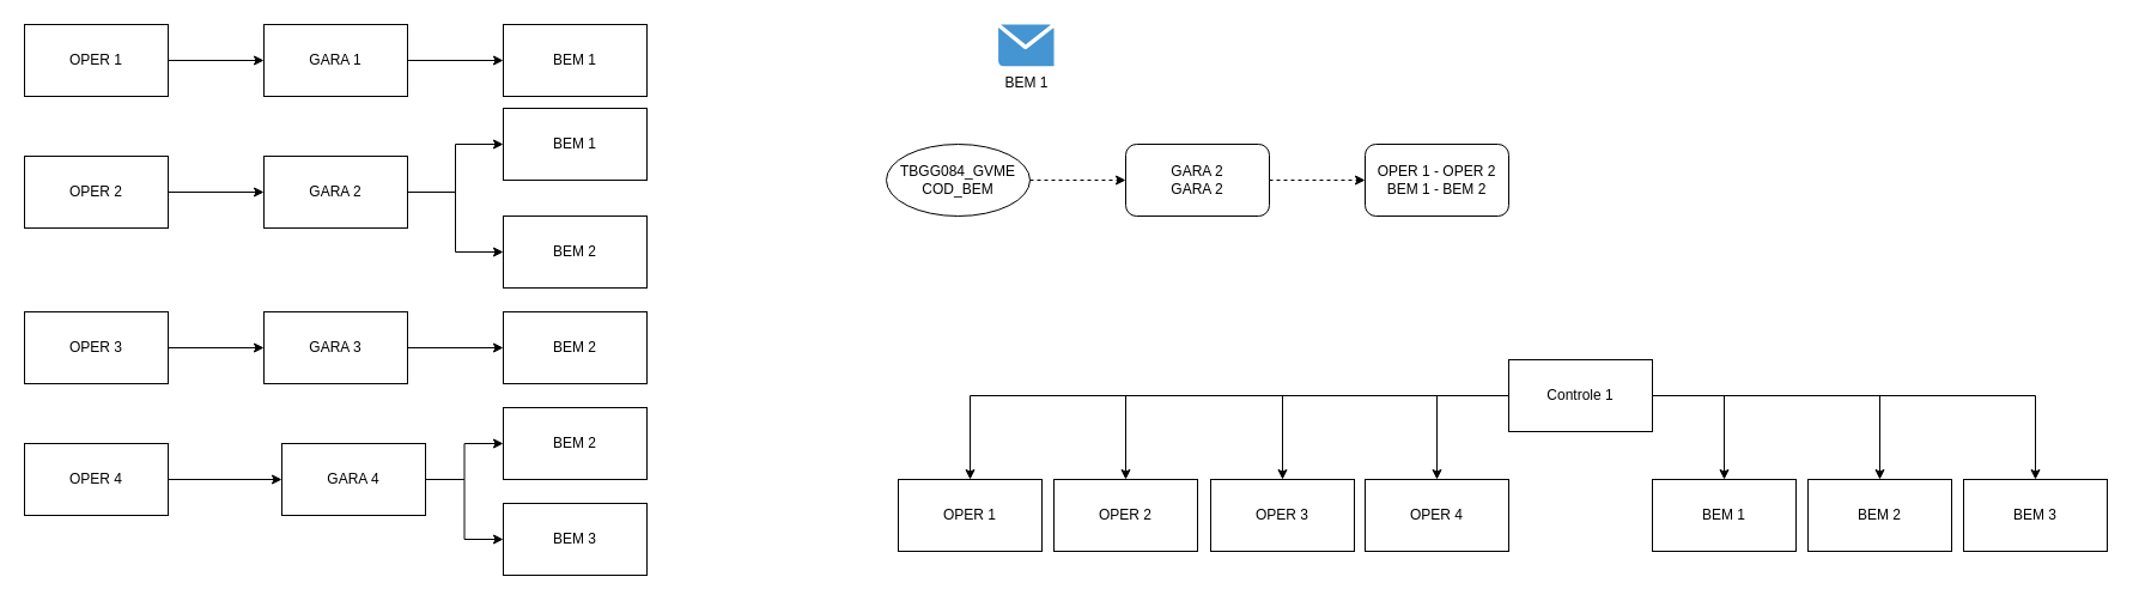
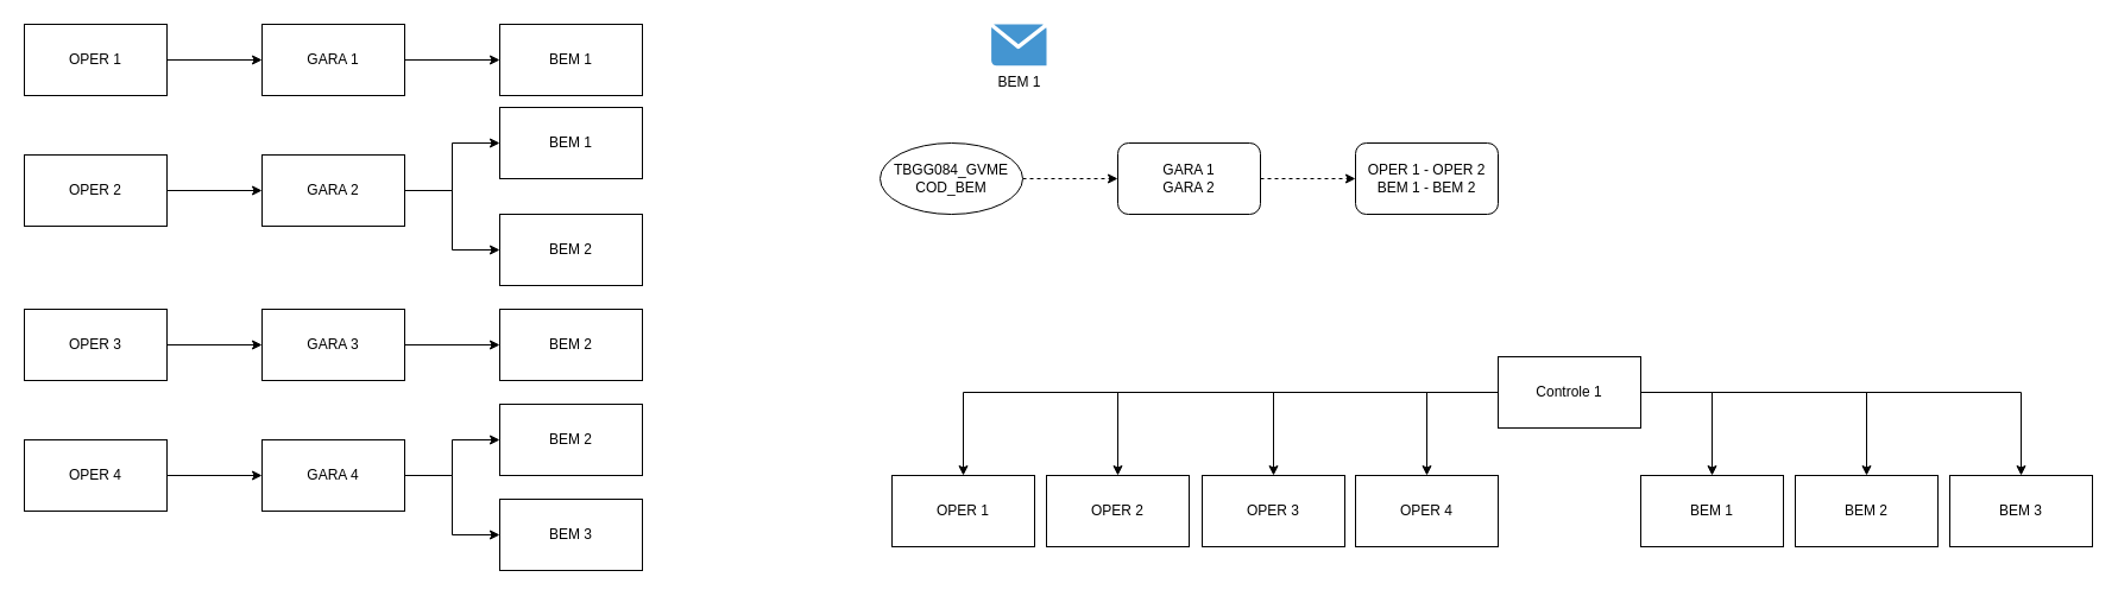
- <mxCell id="30" value="GARA 2&lt;br&gt;GARA 2" style="whiteSpace=wrap;html=1;rounded=1;" parent="1" vertex="1"><mxGeometry x="940" y="120" width="120" height="60" as="geometry" /></mxCell>
+ <mxCell id="30" value="GARA 1&lt;br&gt;GARA 2" style="whiteSpace=wrap;html=1;rounded=1;" parent="1" vertex="1"><mxGeometry x="940" y="120" width="120" height="60" as="geometry" /></mxCell>
- <mxCell id="23" value="GARA 4" style="rounded=0;whiteSpace=wrap;html=1;" parent="1" vertex="1"><mxGeometry x="235" y="370" width="120" height="60" as="geometry" /></mxCell>
+ <mxCell id="23" value="GARA 4" style="rounded=0;whiteSpace=wrap;html=1;" parent="1" vertex="1"><mxGeometry x="220" y="370" width="120" height="60" as="geometry" /></mxCell>
